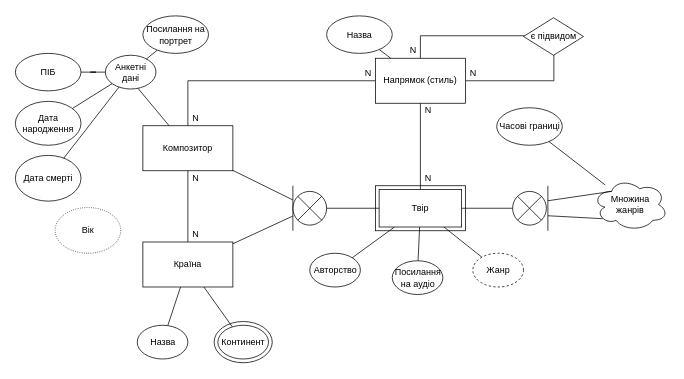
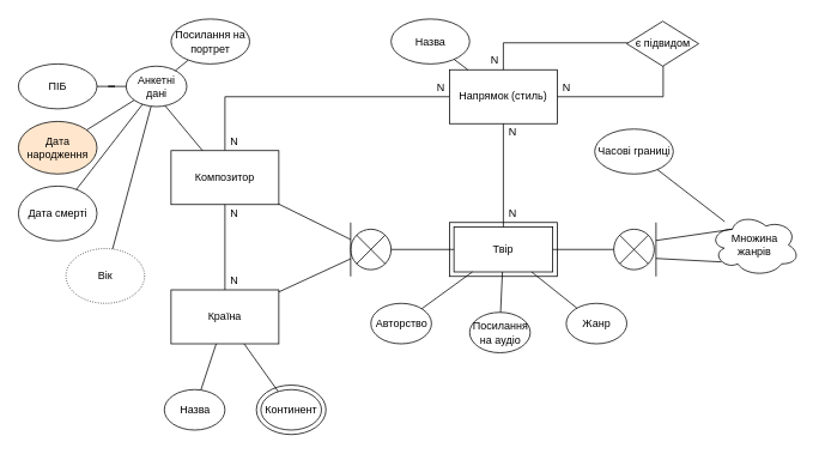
- <mxCell id="45" value="Дата народження" style="ellipse;whiteSpace=wrap;html=1;" parent="1" vertex="1"><mxGeometry y="134.5" width="87.5" height="58.5" as="geometry" x="20" /></mxCell>
+ <mxCell id="45" value="Дата народження" style="ellipse;whiteSpace=wrap;html=1;fillColor=#ffe6cc;" parent="1" vertex="1"><mxGeometry y="134.5" width="87.5" height="58.5" as="geometry" x="20" /></mxCell>
+ <mxCell id="50" value="" style="endArrow=none;html=1;" parent="1" source="49" target="42" edge="1"><mxGeometry width="50" height="50" relative="1" as="geometry"><mxPoint x="94.585" y="220.181" as="sourcePoint" /><mxPoint x="168.177" y="125.462" as="targetPoint" /></mxGeometry></mxCell>
- <mxCell id="25" value="Жанр" style="ellipse;whiteSpace=wrap;html=1;dashed=1;" parent="1" vertex="1"><mxGeometry x="630" y="337" width="67.5" height="45" as="geometry" /></mxCell>
+ <mxCell id="25" value="Жанр" style="ellipse;whiteSpace=wrap;html=1;" parent="1" vertex="1"><mxGeometry x="630" y="337" width="67.5" height="45" as="geometry" /></mxCell>
